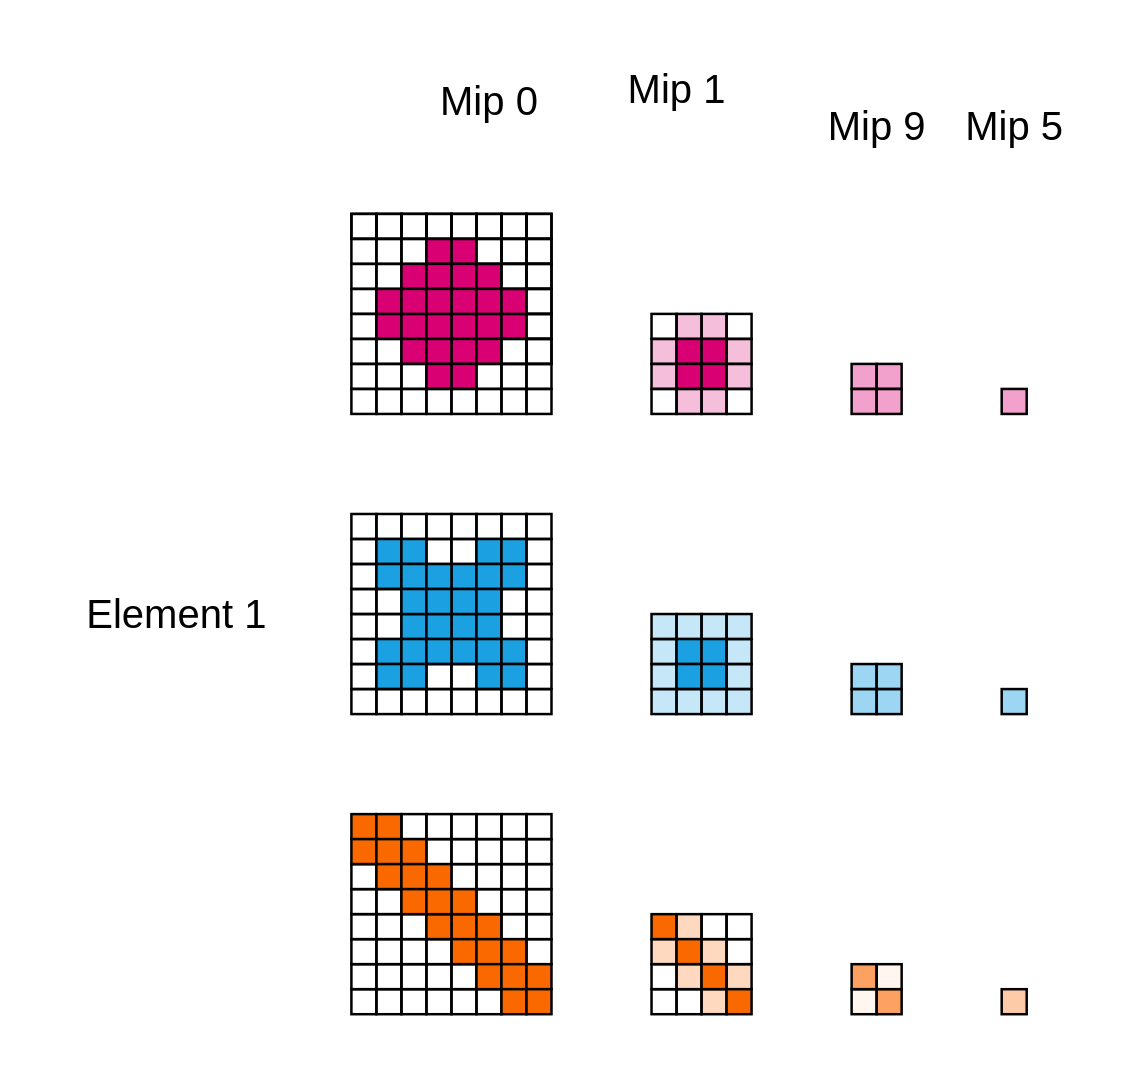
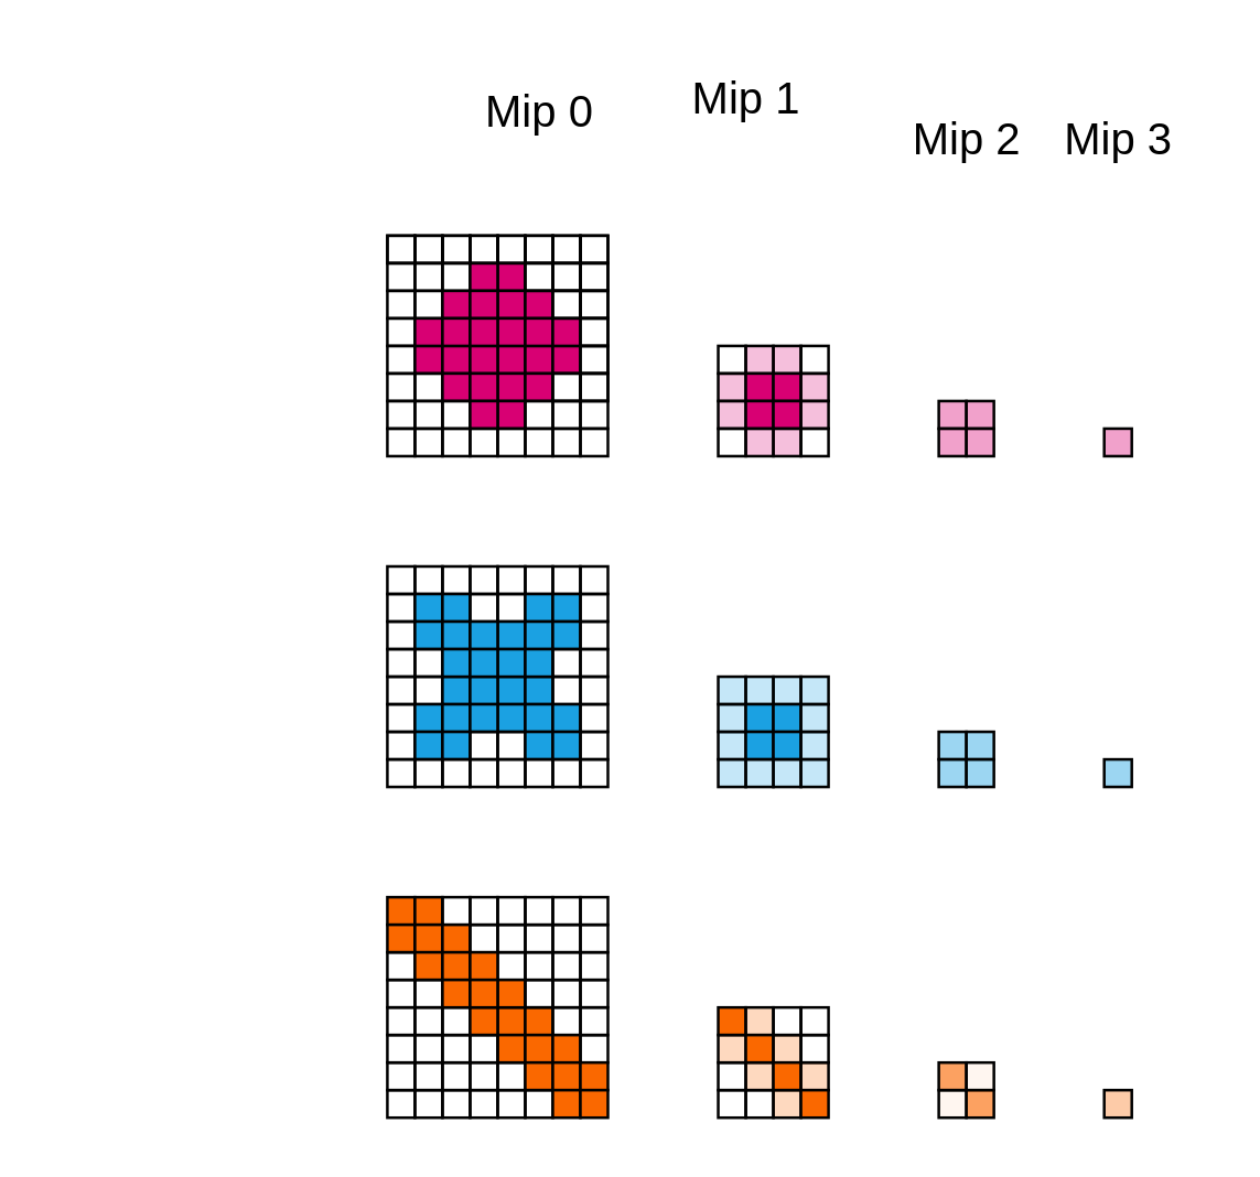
- <mxCell id="258" value="Mip 9" style="text;html=1;align=center;verticalAlign=middle;resizable=0;points=[];autosize=1;strokeColor=none;fillColor=none;fontSize=16;" parent="1" vertex="1"><mxGeometry x="320" y="35" width="60" height="30" as="geometry" /></mxCell>
+ <mxCell id="258" value="Mip 2" style="text;html=1;align=center;verticalAlign=middle;resizable=0;points=[];autosize=1;strokeColor=none;fillColor=none;fontSize=16;" parent="1" vertex="1"><mxGeometry x="320" y="35" width="60" height="30" as="geometry" /></mxCell>
- <mxCell id="259" value="Mip 5" style="text;html=1;align=center;verticalAlign=middle;resizable=0;points=[];autosize=1;strokeColor=none;fillColor=none;fontSize=16;" parent="1" vertex="1"><mxGeometry x="375" y="35" width="60" height="30" as="geometry" /></mxCell>
+ <mxCell id="259" value="Mip 3" style="text;html=1;align=center;verticalAlign=middle;resizable=0;points=[];autosize=1;strokeColor=none;fillColor=none;fontSize=16;" parent="1" vertex="1"><mxGeometry x="375" y="35" width="60" height="30" as="geometry" /></mxCell>
- <mxCell id="260" value="Element 1" style="text;html=1;align=center;verticalAlign=middle;resizable=0;points=[];autosize=1;strokeColor=none;fillColor=none;fontSize=16;" parent="1" vertex="1"><mxGeometry x="20" y="230" width="100" height="30" as="geometry" /></mxCell>
